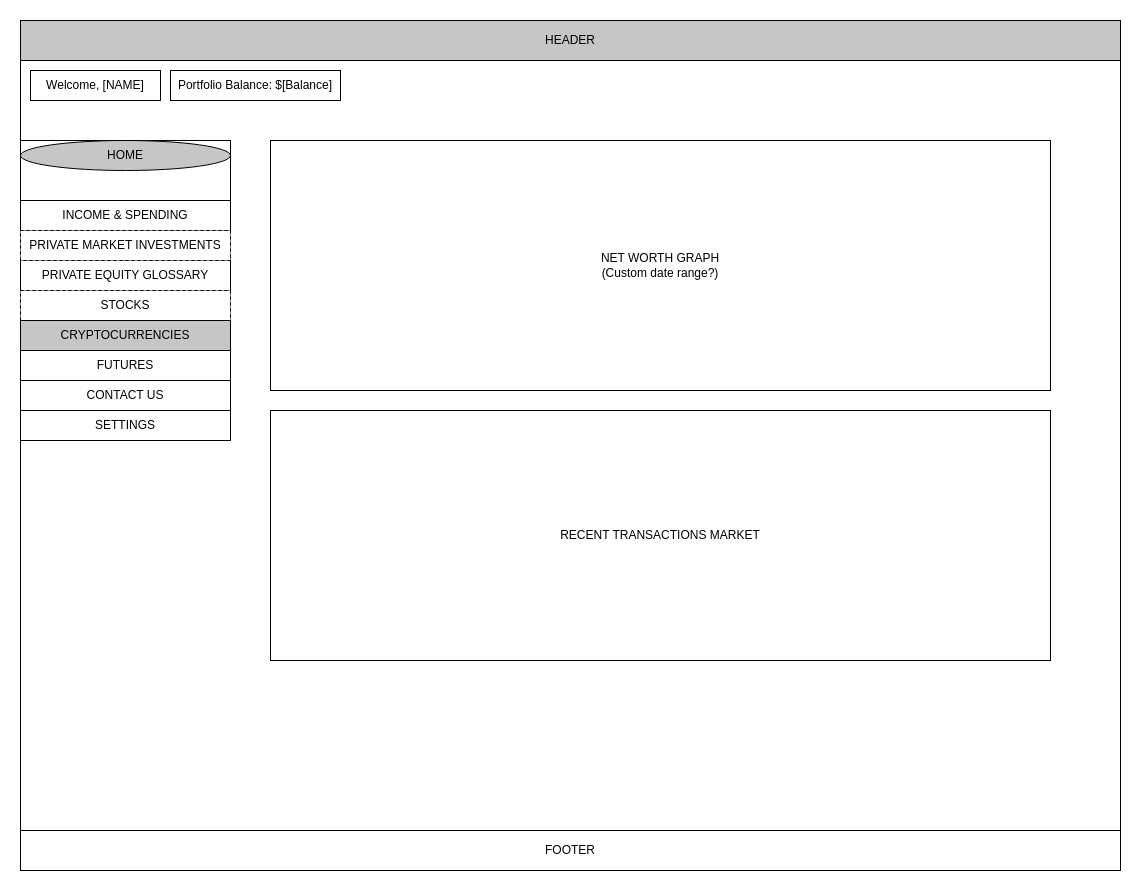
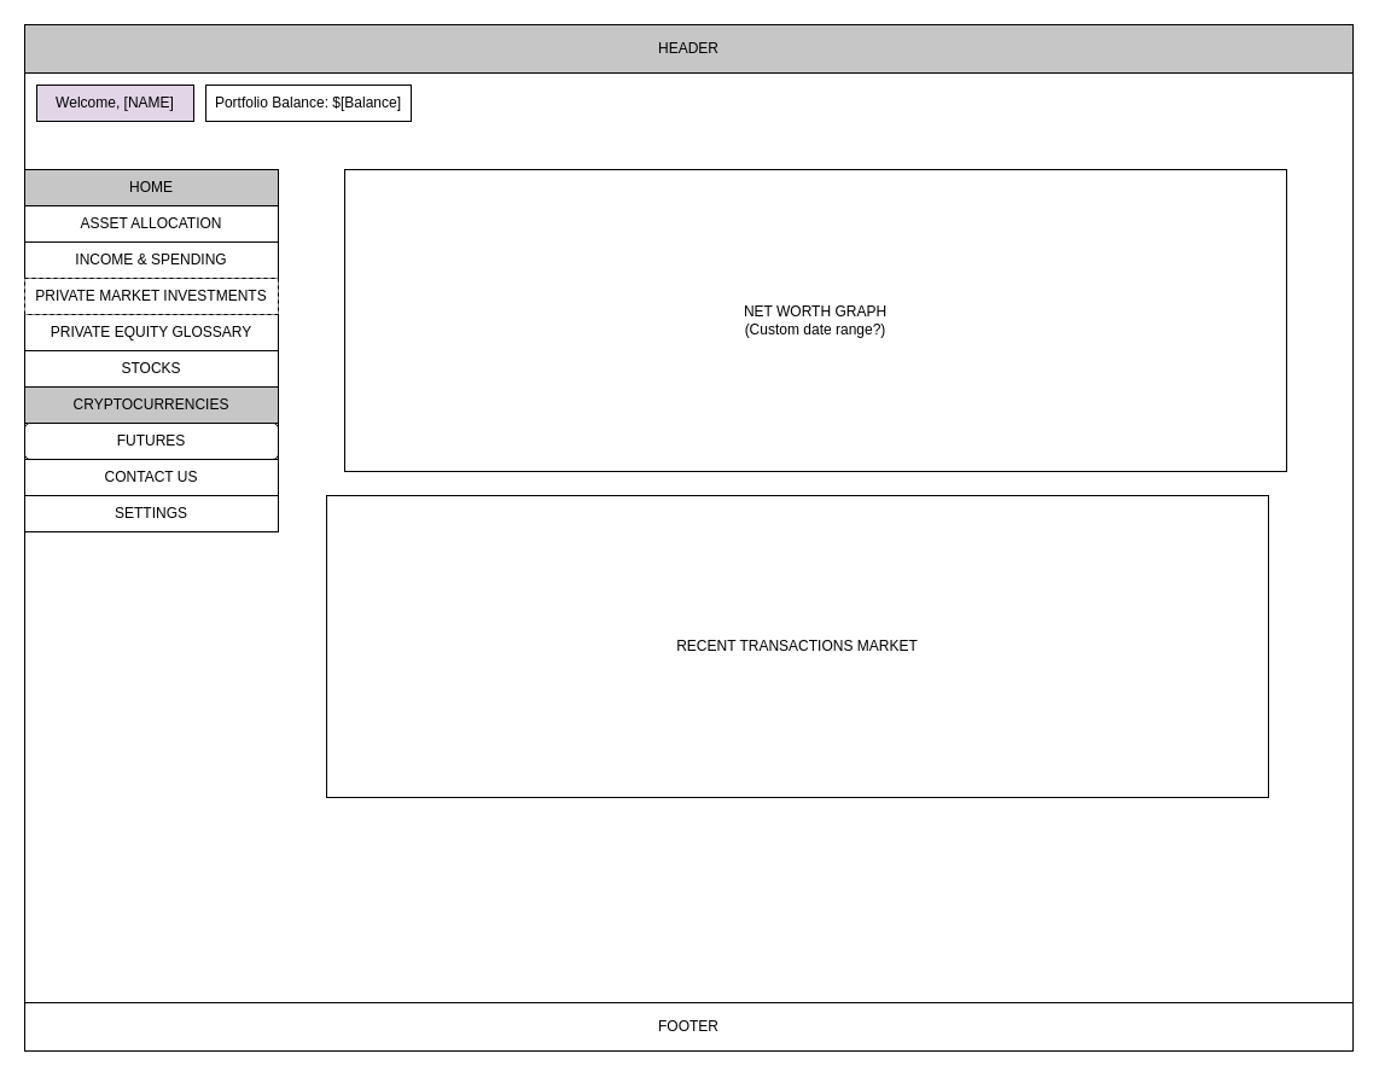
- <mxCell id="5" value="Welcome, [NAME]" style="rounded=0;whiteSpace=wrap;html=1;" parent="1" vertex="1"><mxGeometry x="30" y="70" width="130" height="30" as="geometry" /></mxCell>
+ <mxCell id="5" value="Welcome, [NAME]" style="rounded=0;whiteSpace=wrap;html=1;fillColor=#e1d5e7;" parent="1" vertex="1"><mxGeometry x="30" y="70" width="130" height="30" as="geometry" /></mxCell>
- <mxCell id="7" value="HOME" style="ellipse;whiteSpace=wrap;html=1;fillColor=#C6C6C6;" parent="1" vertex="1"><mxGeometry y="140" width="210" height="30" as="geometry" x="20" /></mxCell>
+ <mxCell id="7" value="HOME" style="rounded=0;whiteSpace=wrap;html=1;fillColor=#C6C6C6;" parent="1" vertex="1"><mxGeometry y="140" width="210" height="30" as="geometry" x="20" /></mxCell>
+ <mxCell id="8" value="ASSET ALLOCATION" style="rounded=0;whiteSpace=wrap;html=1;" parent="1" vertex="1"><mxGeometry y="170" width="210" height="30" as="geometry" x="20" /></mxCell>
- <mxCell id="16" value="NET WORTH GRAPH&lt;div&gt;(Custom date range?)&lt;/div&gt;" style="rounded=0;whiteSpace=wrap;html=1;" parent="1" vertex="1"><mxGeometry x="270" y="140" width="780" height="250" as="geometry" /></mxCell>
+ <mxCell id="16" value="NET WORTH GRAPH&lt;div&gt;(Custom date range?)&lt;/div&gt;" style="rounded=0;whiteSpace=wrap;html=1;" parent="1" vertex="1"><mxGeometry x="285" y="140" width="780" height="250" as="geometry" /></mxCell>
- <mxCell id="13" value="STOCKS" style="rounded=0;whiteSpace=wrap;html=1;dashed=1;" parent="1" vertex="1"><mxGeometry y="290" width="210" height="30" as="geometry" x="20" /></mxCell>
+ <mxCell id="13" value="STOCKS" style="rounded=0;whiteSpace=wrap;html=1;" parent="1" vertex="1"><mxGeometry y="290" width="210" height="30" as="geometry" x="20" /></mxCell>
- <mxCell id="15" value="FUTURES" style="rounded=0;whiteSpace=wrap;html=1;" parent="1" vertex="1"><mxGeometry y="350" width="210" height="30" as="geometry" x="20" /></mxCell>
+ <mxCell id="15" value="FUTURES" style="whiteSpace=wrap;html=1;rounded=1;" parent="1" vertex="1"><mxGeometry y="350" width="210" height="30" as="geometry" x="20" /></mxCell>
